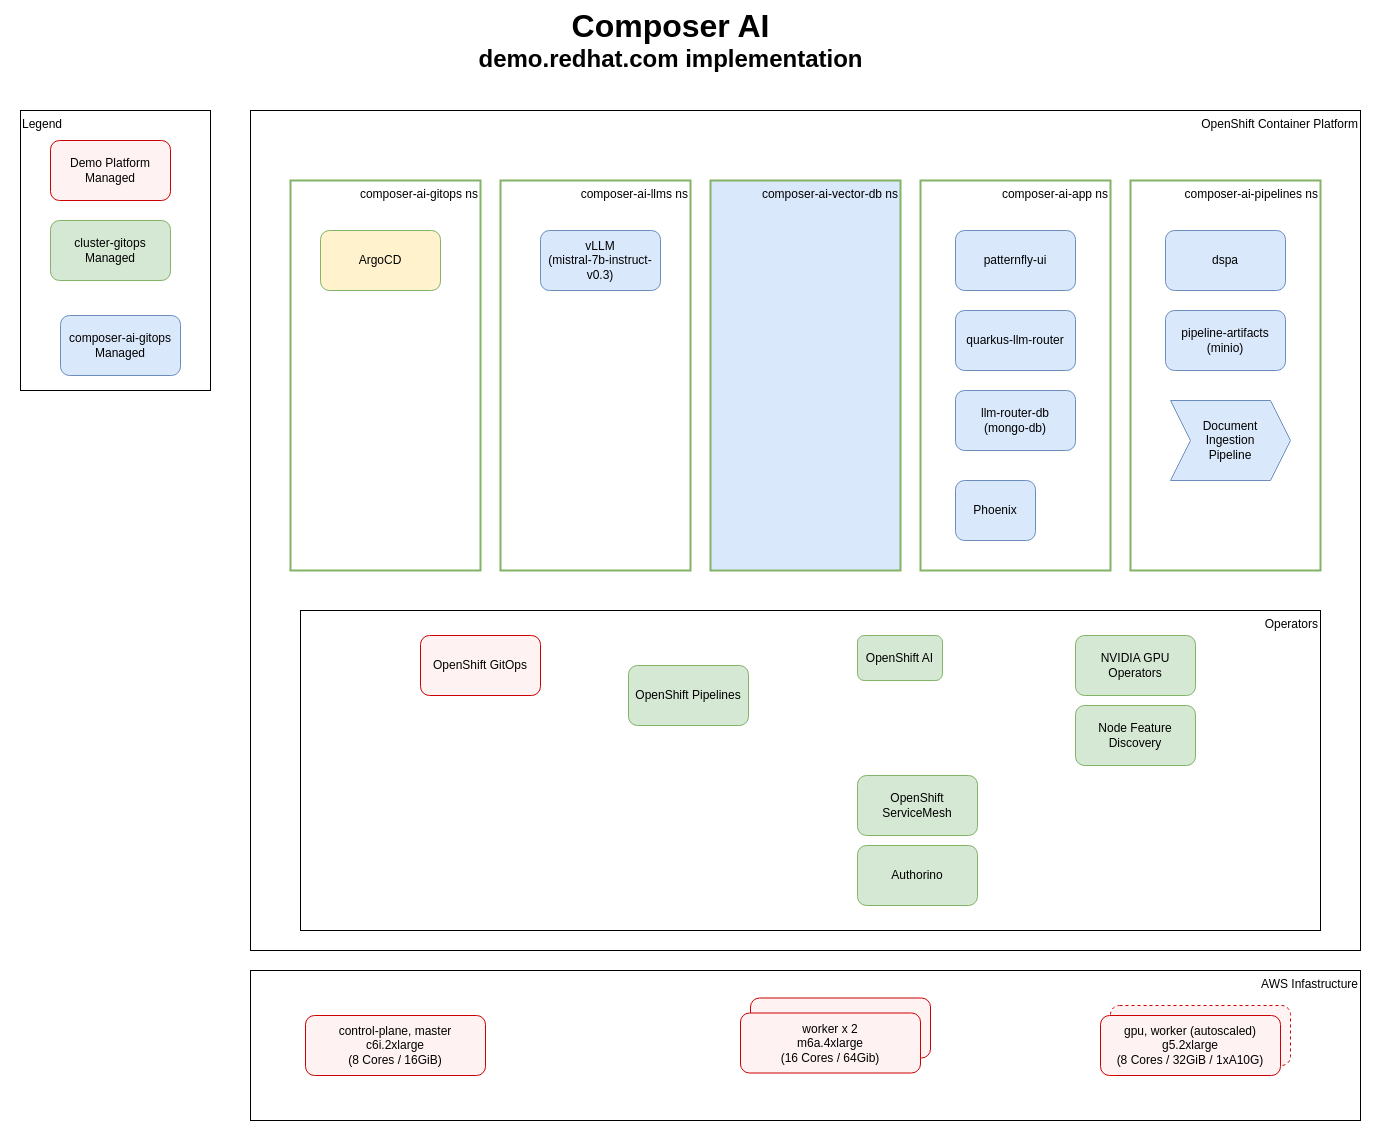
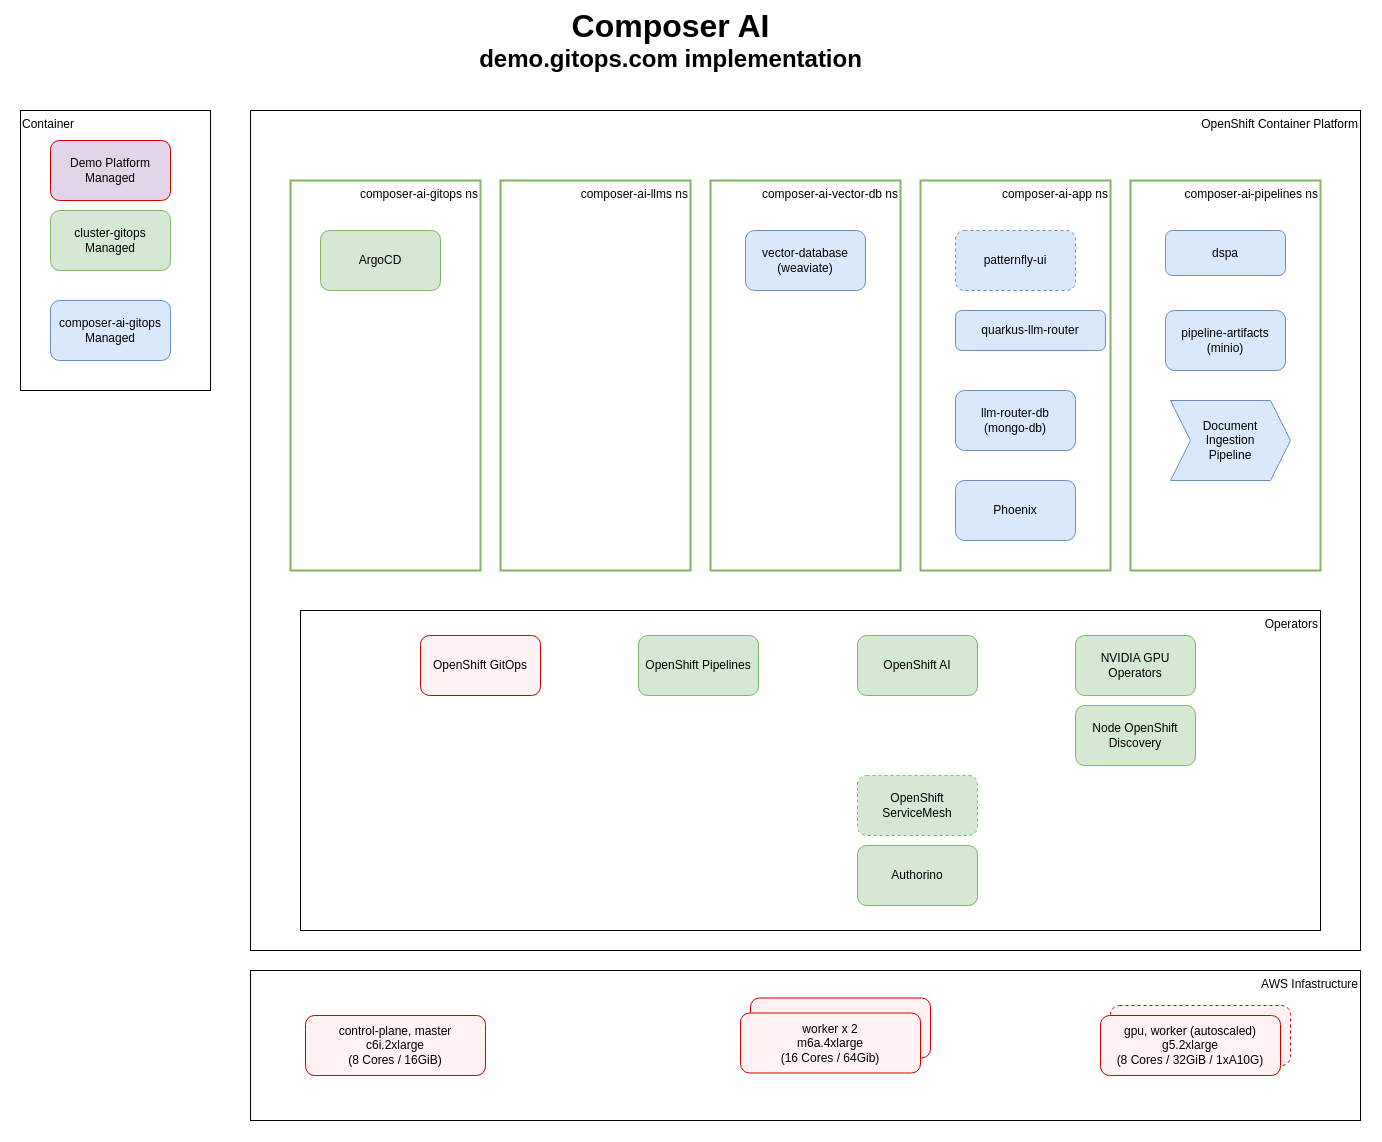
- <mxCell id="36" value="&lt;font style=&quot;font-size: 32px;&quot;&gt;Composer AI&lt;br&gt;&lt;/font&gt;demo.redhat.com implementation" style="text;strokeColor=none;fillColor=none;html=1;fontSize=24;fontStyle=1;verticalAlign=middle;align=center;strokeWidth=2;" vertex="1" parent="1"><mxGeometry x="620" y="20" width="100" height="40" as="geometry" /></mxCell>
+ <mxCell id="36" value="&lt;font style=&quot;font-size: 32px;&quot;&gt;Composer AI&lt;br&gt;&lt;/font&gt;demo.gitops.com implementation" style="text;strokeColor=none;fillColor=none;html=1;fontSize=24;fontStyle=1;verticalAlign=middle;align=center;strokeWidth=2;" vertex="1" parent="1"><mxGeometry x="620" y="20" width="100" height="40" as="geometry" /></mxCell>
- <mxCell id="32" value="Legend" style="rounded=0;whiteSpace=wrap;html=1;strokeColor=#000000;fillColor=default;align=left;verticalAlign=top;" vertex="1" parent="1"><mxGeometry x="20" y="110" width="190" height="280" as="geometry" /></mxCell>
+ <mxCell id="32" value="Container" style="rounded=0;whiteSpace=wrap;html=1;strokeColor=#000000;fillColor=default;align=left;verticalAlign=top;" vertex="1" parent="1"><mxGeometry x="20" y="110" width="190" height="280" as="geometry" /></mxCell>
- <mxCell id="33" value="Demo Platform Managed" style="rounded=1;whiteSpace=wrap;html=1;strokeColor=#CC0000;fillColor=#FFF2F2;" vertex="1" parent="1"><mxGeometry x="50" y="140" width="120" height="60" as="geometry" /></mxCell>
+ <mxCell id="33" value="Demo Platform Managed" style="rounded=1;whiteSpace=wrap;html=1;strokeColor=#CC0000;fillColor=#e1d5e7;" vertex="1" parent="1"><mxGeometry x="50" y="140" width="120" height="60" as="geometry" /></mxCell>
- <mxCell id="34" value="cluster-gitops Managed" style="rounded=1;whiteSpace=wrap;html=1;fillColor=#d5e8d4;strokeColor=#82b366;" vertex="1" parent="1"><mxGeometry x="50" y="220" width="120" height="60" as="geometry" /></mxCell>
+ <mxCell id="34" value="cluster-gitops Managed" style="rounded=1;whiteSpace=wrap;html=1;fillColor=#d5e8d4;strokeColor=#82b366;" vertex="1" parent="1"><mxGeometry x="50" y="210" width="120" height="60" as="geometry" /></mxCell>
- <mxCell id="16" value="ArgoCD" style="rounded=1;whiteSpace=wrap;html=1;fillColor=#fff2cc;strokeColor=#82b366;" parent="1" vertex="1"><mxGeometry x="320" y="230" width="120" height="60" as="geometry" /></mxCell>
+ <mxCell id="16" value="ArgoCD" style="rounded=1;whiteSpace=wrap;html=1;fillColor=#d5e8d4;strokeColor=#82b366;" parent="1" vertex="1"><mxGeometry x="320" y="230" width="120" height="60" as="geometry" /></mxCell>
- <mxCell id="18" value="vLLM&lt;br&gt;(mistral-7b-instruct-v0.3)" style="rounded=1;whiteSpace=wrap;html=1;fillColor=#dae8fc;strokeColor=#6c8ebf;" parent="1" vertex="1"><mxGeometry x="540" y="230" width="120" height="60" as="geometry" /></mxCell>
+ <mxCell id="22" value="vector-database&lt;br&gt;(weaviate)" style="rounded=1;whiteSpace=wrap;html=1;fillColor=#dae8fc;strokeColor=#6c8ebf;" parent="1" vertex="1"><mxGeometry x="745" y="230" width="120" height="60" as="geometry" /></mxCell>
- <mxCell id="20" value="patternfly-ui" style="rounded=1;whiteSpace=wrap;html=1;fillColor=#dae8fc;strokeColor=#6c8ebf;" parent="1" vertex="1"><mxGeometry x="955" y="230" width="120" height="60" as="geometry" /></mxCell>
+ <mxCell id="20" value="patternfly-ui" style="rounded=1;whiteSpace=wrap;html=1;fillColor=#dae8fc;strokeColor=#6c8ebf;dashed=1;" parent="1" vertex="1"><mxGeometry x="955" y="230" width="120" height="60" as="geometry" /></mxCell>
- <mxCell id="24" value="dspa" style="rounded=1;whiteSpace=wrap;html=1;fillColor=#dae8fc;strokeColor=#6c8ebf;" parent="1" vertex="1"><mxGeometry x="1165" y="230" width="120" height="60" as="geometry" /></mxCell>
+ <mxCell id="24" value="dspa" style="rounded=1;whiteSpace=wrap;html=1;fillColor=#dae8fc;strokeColor=#6c8ebf;" parent="1" vertex="1"><mxGeometry x="1165" y="230" width="120" height="45" as="geometry" /></mxCell>
- <mxCell id="21" value="quarkus-llm-router" style="rounded=1;whiteSpace=wrap;html=1;fillColor=#dae8fc;strokeColor=#6c8ebf;" parent="1" vertex="1"><mxGeometry x="955" y="310" width="120" height="60" as="geometry" /></mxCell>
+ <mxCell id="21" value="quarkus-llm-router" style="rounded=1;whiteSpace=wrap;html=1;fillColor=#dae8fc;strokeColor=#6c8ebf;" parent="1" vertex="1"><mxGeometry x="955" y="310" width="150" height="40" as="geometry" /></mxCell>
- <mxCell id="35" value="composer-ai-gitops Managed" style="rounded=1;whiteSpace=wrap;html=1;fillColor=#dae8fc;strokeColor=#6c8ebf;" vertex="1" parent="1"><mxGeometry x="60" y="315" width="120" height="60" as="geometry" /></mxCell>
+ <mxCell id="35" value="composer-ai-gitops Managed" style="rounded=1;whiteSpace=wrap;html=1;fillColor=#dae8fc;strokeColor=#6c8ebf;" vertex="1" parent="1"><mxGeometry x="50" y="300" width="120" height="60" as="geometry" /></mxCell>
- <mxCell id="3" value="composer-ai-vector-db ns" style="rounded=0;whiteSpace=wrap;html=1;align=right;verticalAlign=top;strokeWidth=2;fillColor=#dae8fc;strokeColor=#82b366;" vertex="1" parent="1"><mxGeometry x="710" y="180" width="190" height="390" as="geometry" /></mxCell>
+ <mxCell id="3" value="composer-ai-vector-db ns" style="rounded=0;whiteSpace=wrap;html=1;align=right;verticalAlign=top;strokeWidth=2;fillColor=#FFFFFF;strokeColor=#82b366;" vertex="1" parent="1"><mxGeometry x="710" y="180" width="190" height="390" as="geometry" /></mxCell>
- <mxCell id="27" value="Phoenix" style="rounded=1;whiteSpace=wrap;html=1;fillColor=#dae8fc;strokeColor=#6c8ebf;" parent="1" vertex="1"><mxGeometry x="955" y="480" width="80" height="60" as="geometry" /></mxCell>
+ <mxCell id="27" value="Phoenix" style="rounded=1;whiteSpace=wrap;html=1;fillColor=#dae8fc;strokeColor=#6c8ebf;" parent="1" vertex="1"><mxGeometry x="955" y="480" width="120" height="60" as="geometry" /></mxCell>
- <mxCell id="7" value="OpenShift AI" style="rounded=1;whiteSpace=wrap;html=1;fillColor=#d5e8d4;strokeColor=#82b366;" parent="1" vertex="1"><mxGeometry x="857" y="635" width="85" height="45" as="geometry" /></mxCell>
+ <mxCell id="7" value="OpenShift AI" style="rounded=1;whiteSpace=wrap;html=1;fillColor=#d5e8d4;strokeColor=#82b366;" parent="1" vertex="1"><mxGeometry x="857" y="635" width="120" height="60" as="geometry" /></mxCell>
- <mxCell id="6" value="OpenShift Pipelines" style="rounded=1;whiteSpace=wrap;html=1;fillColor=#d5e8d4;strokeColor=#82b366;" parent="1" vertex="1"><mxGeometry x="628" y="665" width="120" height="60" as="geometry" /></mxCell>
+ <mxCell id="6" value="OpenShift Pipelines" style="rounded=1;whiteSpace=wrap;html=1;fillColor=#d5e8d4;strokeColor=#82b366;" parent="1" vertex="1"><mxGeometry x="638" y="635" width="120" height="60" as="geometry" /></mxCell>
- <mxCell id="11" value="Node Feature Discovery" style="rounded=1;whiteSpace=wrap;html=1;fillColor=#d5e8d4;strokeColor=#82b366;" parent="1" vertex="1"><mxGeometry x="1075" y="705" width="120" height="60" as="geometry" /></mxCell>
+ <mxCell id="11" value="Node OpenShift Discovery" style="rounded=1;whiteSpace=wrap;html=1;fillColor=#d5e8d4;strokeColor=#82b366;" parent="1" vertex="1"><mxGeometry x="1075" y="705" width="120" height="60" as="geometry" /></mxCell>
- <mxCell id="8" value="OpenShift ServiceMesh" style="rounded=1;whiteSpace=wrap;html=1;fillColor=#d5e8d4;strokeColor=#82b366;" parent="1" vertex="1"><mxGeometry x="857" y="775" width="120" height="60" as="geometry" /></mxCell>
+ <mxCell id="8" value="OpenShift ServiceMesh" style="rounded=1;whiteSpace=wrap;html=1;fillColor=#d5e8d4;strokeColor=#82b366;dashed=1;" parent="1" vertex="1"><mxGeometry x="857" y="775" width="120" height="60" as="geometry" /></mxCell>
